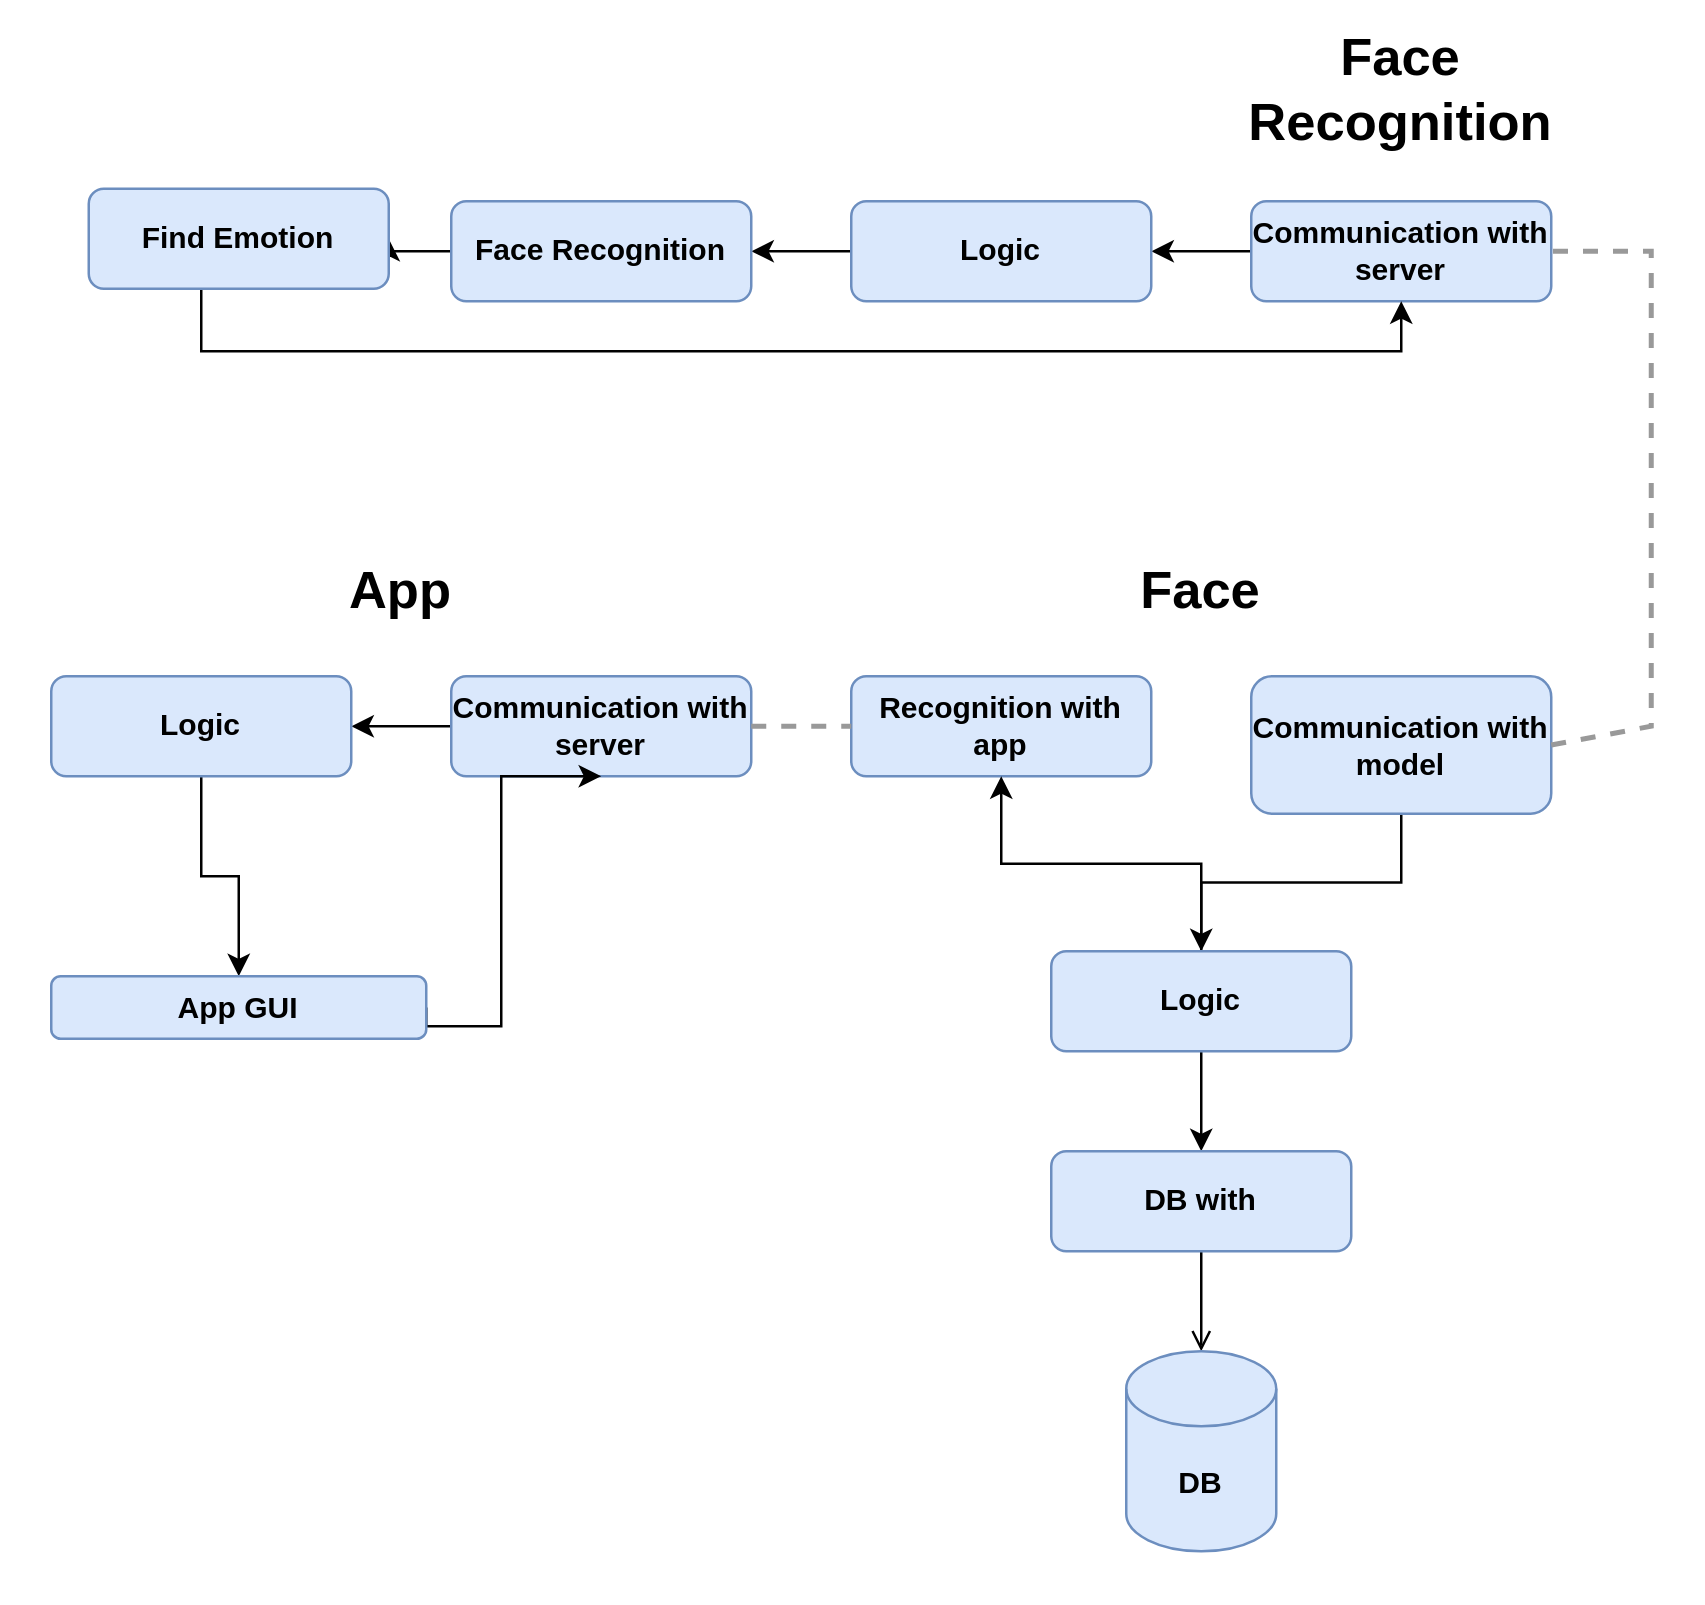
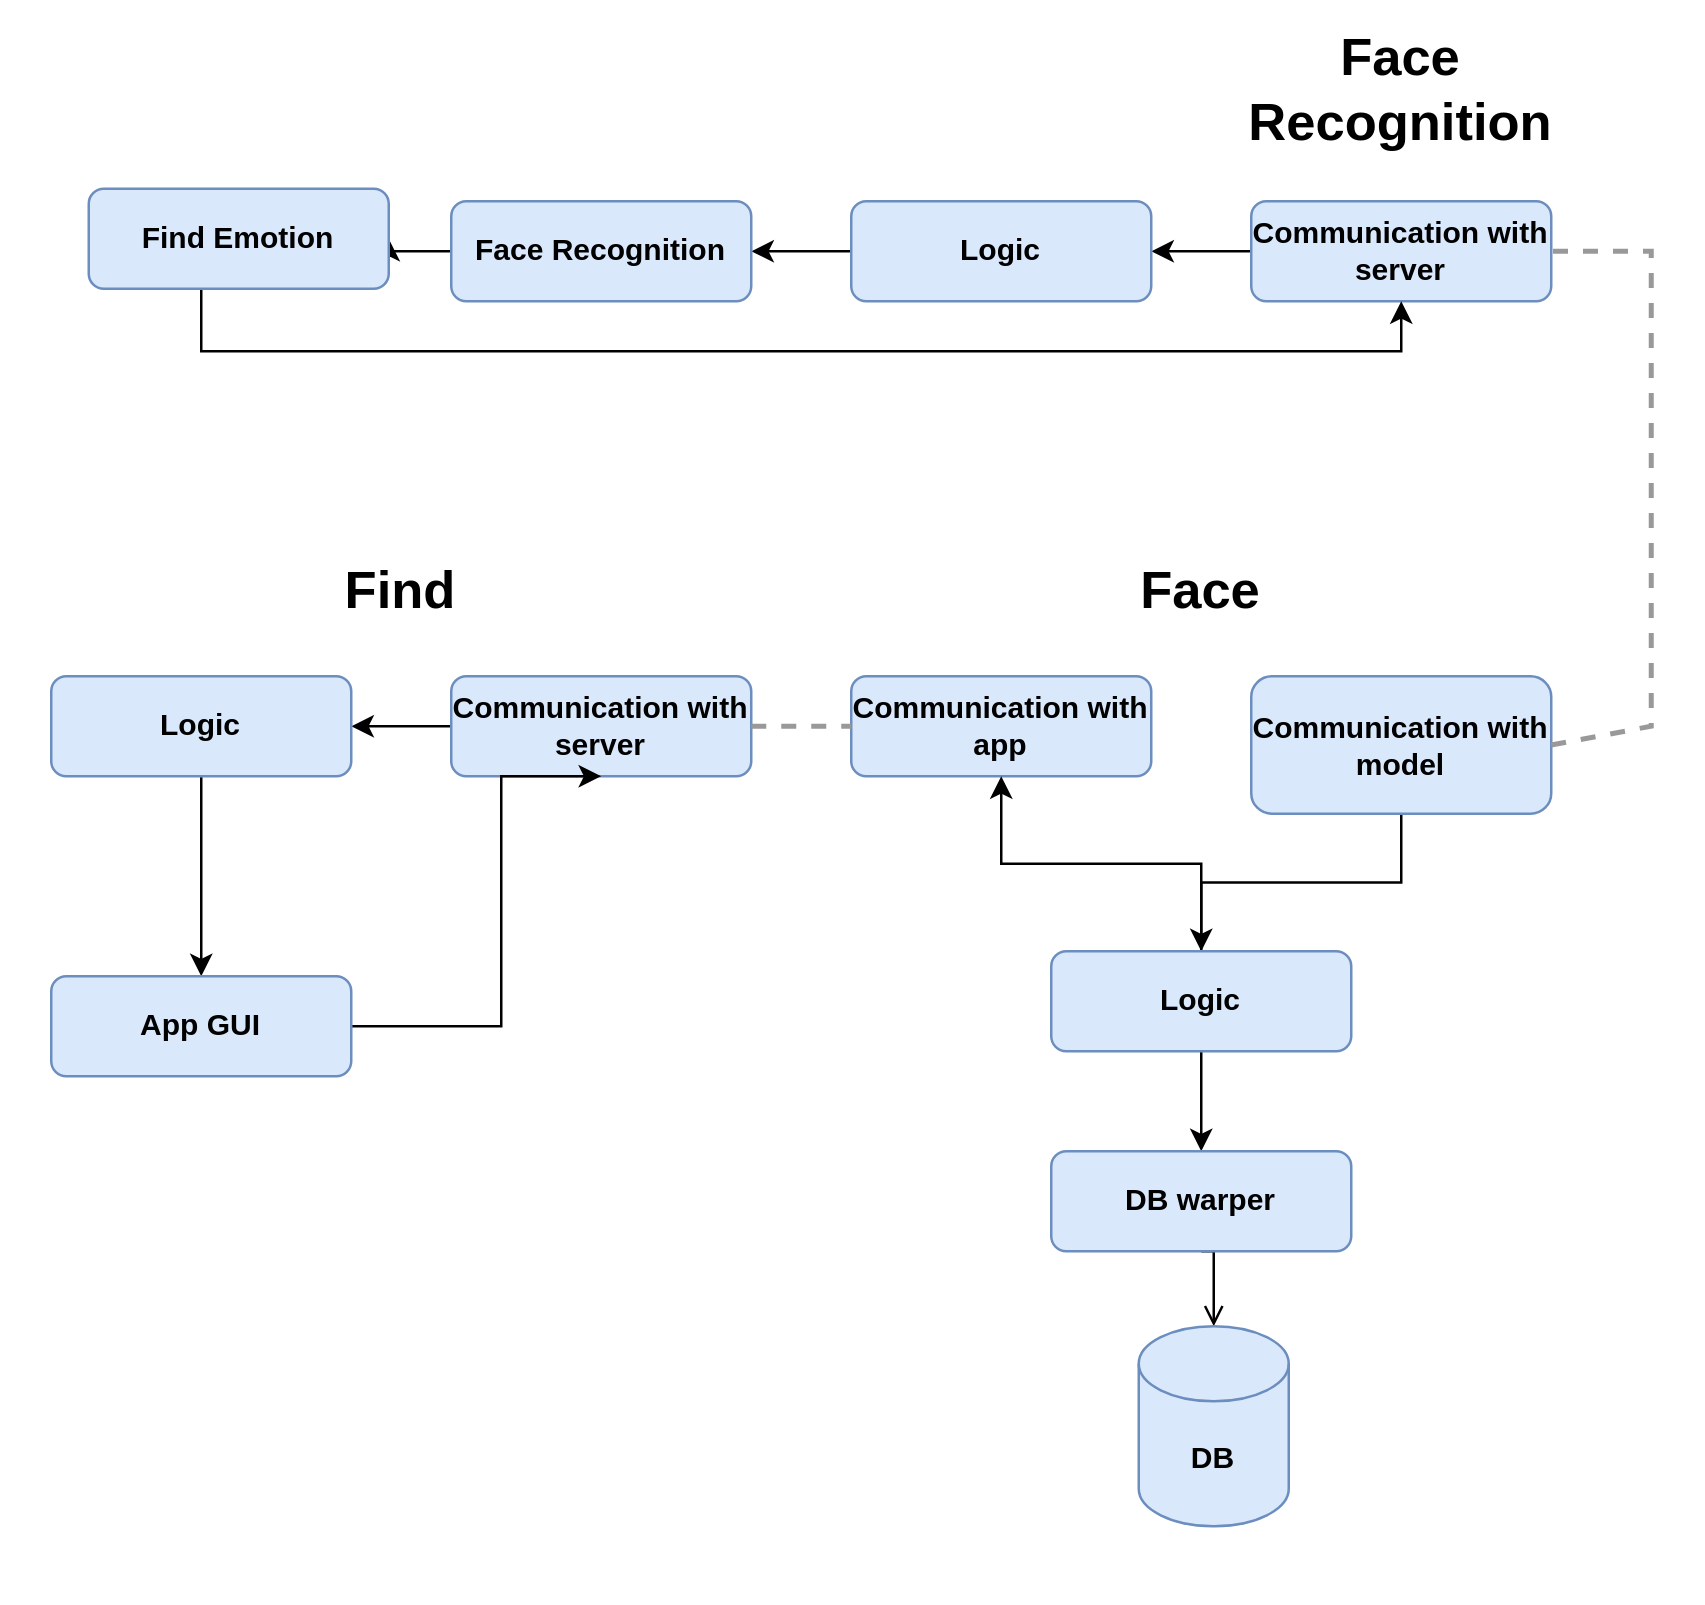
- <mxCell id="29" value="&lt;font style=&quot;font-size: 21px;&quot;&gt;&lt;b&gt;App&lt;/b&gt;&lt;/font&gt;" style="text;html=1;strokeColor=none;fillColor=none;align=center;verticalAlign=middle;whiteSpace=wrap;rounded=0;" vertex="1" parent="1"><mxGeometry x="80" y="220" width="160" height="30" as="geometry" /></mxCell>
+ <mxCell id="29" value="&lt;font style=&quot;font-size: 21px;&quot;&gt;&lt;b&gt;Find&lt;/b&gt;&lt;/font&gt;" style="text;html=1;strokeColor=none;fillColor=none;align=center;verticalAlign=middle;whiteSpace=wrap;rounded=0;" vertex="1" parent="1"><mxGeometry x="80" y="220" width="160" height="30" as="geometry" /></mxCell>
- <mxCell id="2" value="&lt;b&gt;Recognition with app&lt;/b&gt;" style="rounded=1;whiteSpace=wrap;html=1;fontSize=12;glass=0;strokeWidth=1;shadow=0;fillColor=#dae8fc;strokeColor=#6c8ebf;" vertex="1" parent="1"><mxGeometry x="340" y="270" width="120" height="40" as="geometry" /></mxCell>
+ <mxCell id="2" value="&lt;b&gt;Communication with app&lt;/b&gt;" style="rounded=1;whiteSpace=wrap;html=1;fontSize=12;glass=0;strokeWidth=1;shadow=0;fillColor=#dae8fc;strokeColor=#6c8ebf;" vertex="1" parent="1"><mxGeometry x="340" y="270" width="120" height="40" as="geometry" /></mxCell>
- <mxCell id="17" value="&lt;b&gt;App GUI&lt;/b&gt;" style="rounded=1;whiteSpace=wrap;html=1;fontSize=12;glass=0;strokeWidth=1;shadow=0;fillColor=#dae8fc;strokeColor=#6c8ebf;" vertex="1" parent="1"><mxGeometry x="20" y="390" width="150" height="25" as="geometry" /></mxCell>
+ <mxCell id="17" value="&lt;b&gt;App GUI&lt;/b&gt;" style="rounded=1;whiteSpace=wrap;html=1;fontSize=12;glass=0;strokeWidth=1;shadow=0;fillColor=#dae8fc;strokeColor=#6c8ebf;" vertex="1" parent="1"><mxGeometry x="20" y="390" width="120" height="40" as="geometry" /></mxCell>
- <mxCell id="9" value="&lt;b&gt;DB with&lt;/b&gt;" style="rounded=1;whiteSpace=wrap;html=1;fontSize=12;glass=0;strokeWidth=1;shadow=0;fillColor=#dae8fc;strokeColor=#6c8ebf;" vertex="1" parent="1"><mxGeometry x="420" y="460" width="120" height="40" as="geometry" /></mxCell>
+ <mxCell id="9" value="&lt;b&gt;DB warper&lt;/b&gt;" style="rounded=1;whiteSpace=wrap;html=1;fontSize=12;glass=0;strokeWidth=1;shadow=0;fillColor=#dae8fc;strokeColor=#6c8ebf;" vertex="1" parent="1"><mxGeometry x="420" y="460" width="120" height="40" as="geometry" /></mxCell>
- <mxCell id="10" value="&lt;b&gt;DB&lt;/b&gt;" style="shape=cylinder3;whiteSpace=wrap;html=1;boundedLbl=1;backgroundOutline=1;size=15;fillColor=#dae8fc;strokeColor=#6c8ebf;" vertex="1" parent="1"><mxGeometry x="450" y="540" width="60" height="80" as="geometry" /></mxCell>
+ <mxCell id="10" value="&lt;b&gt;DB&lt;/b&gt;" style="shape=cylinder3;whiteSpace=wrap;html=1;boundedLbl=1;backgroundOutline=1;size=15;fillColor=#dae8fc;strokeColor=#6c8ebf;" vertex="1" parent="1"><mxGeometry x="455" y="530" width="60" height="80" as="geometry" /></mxCell>
